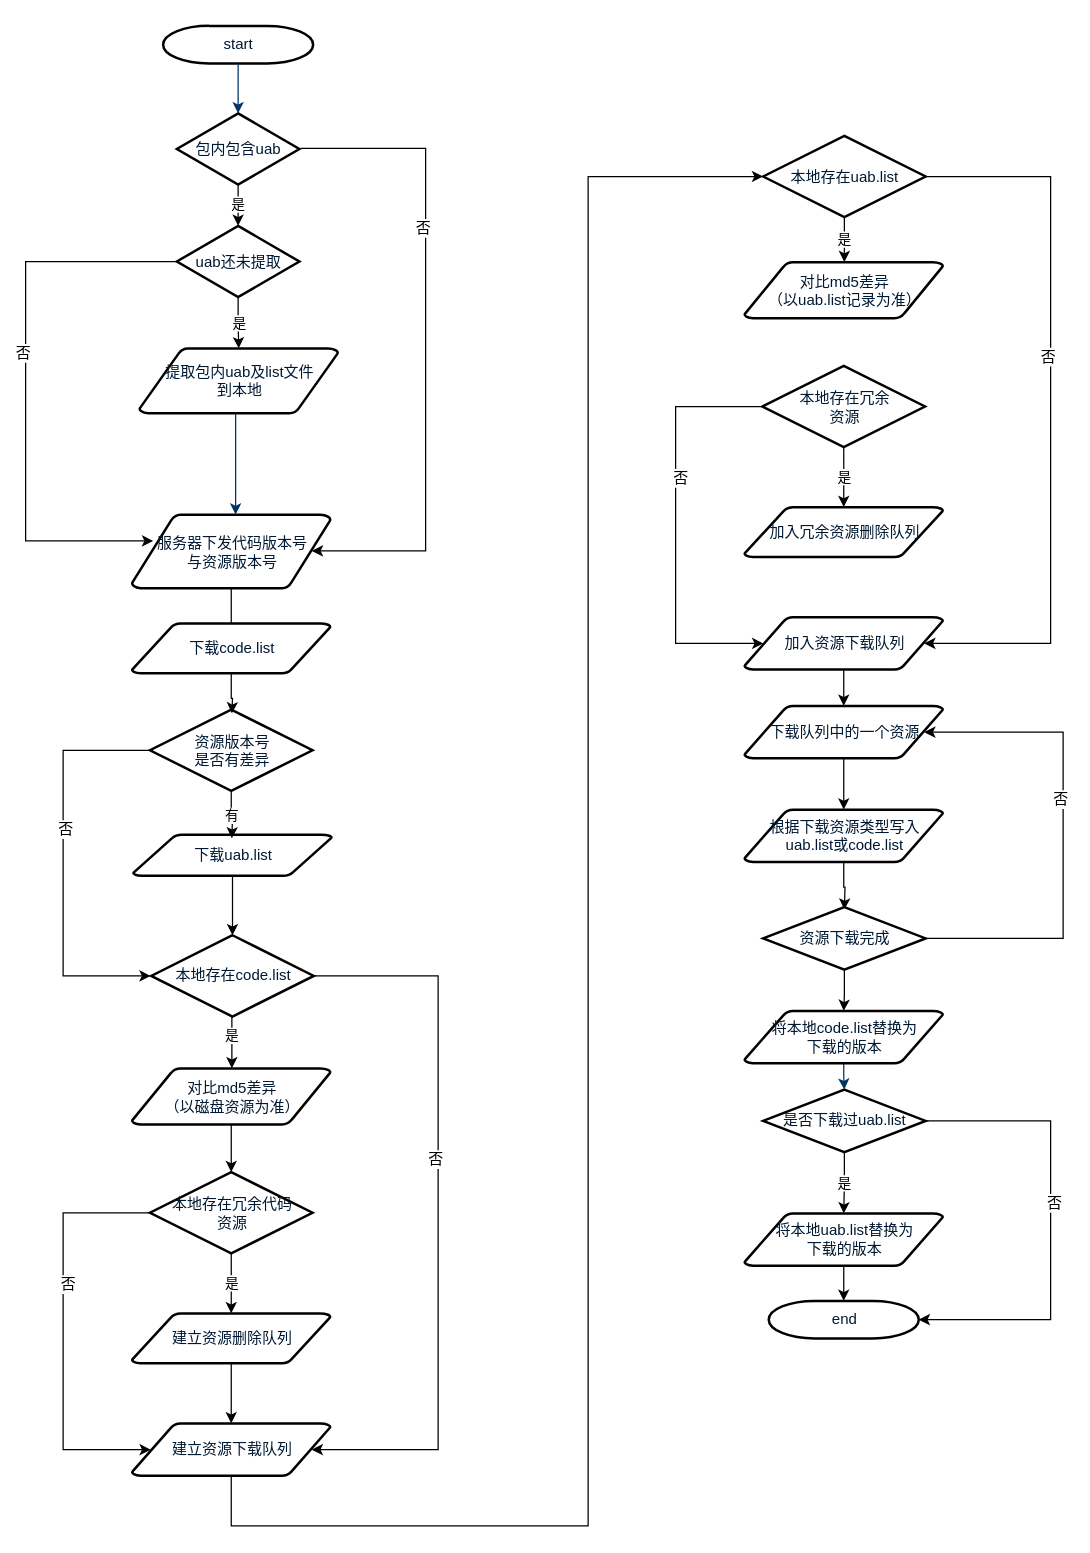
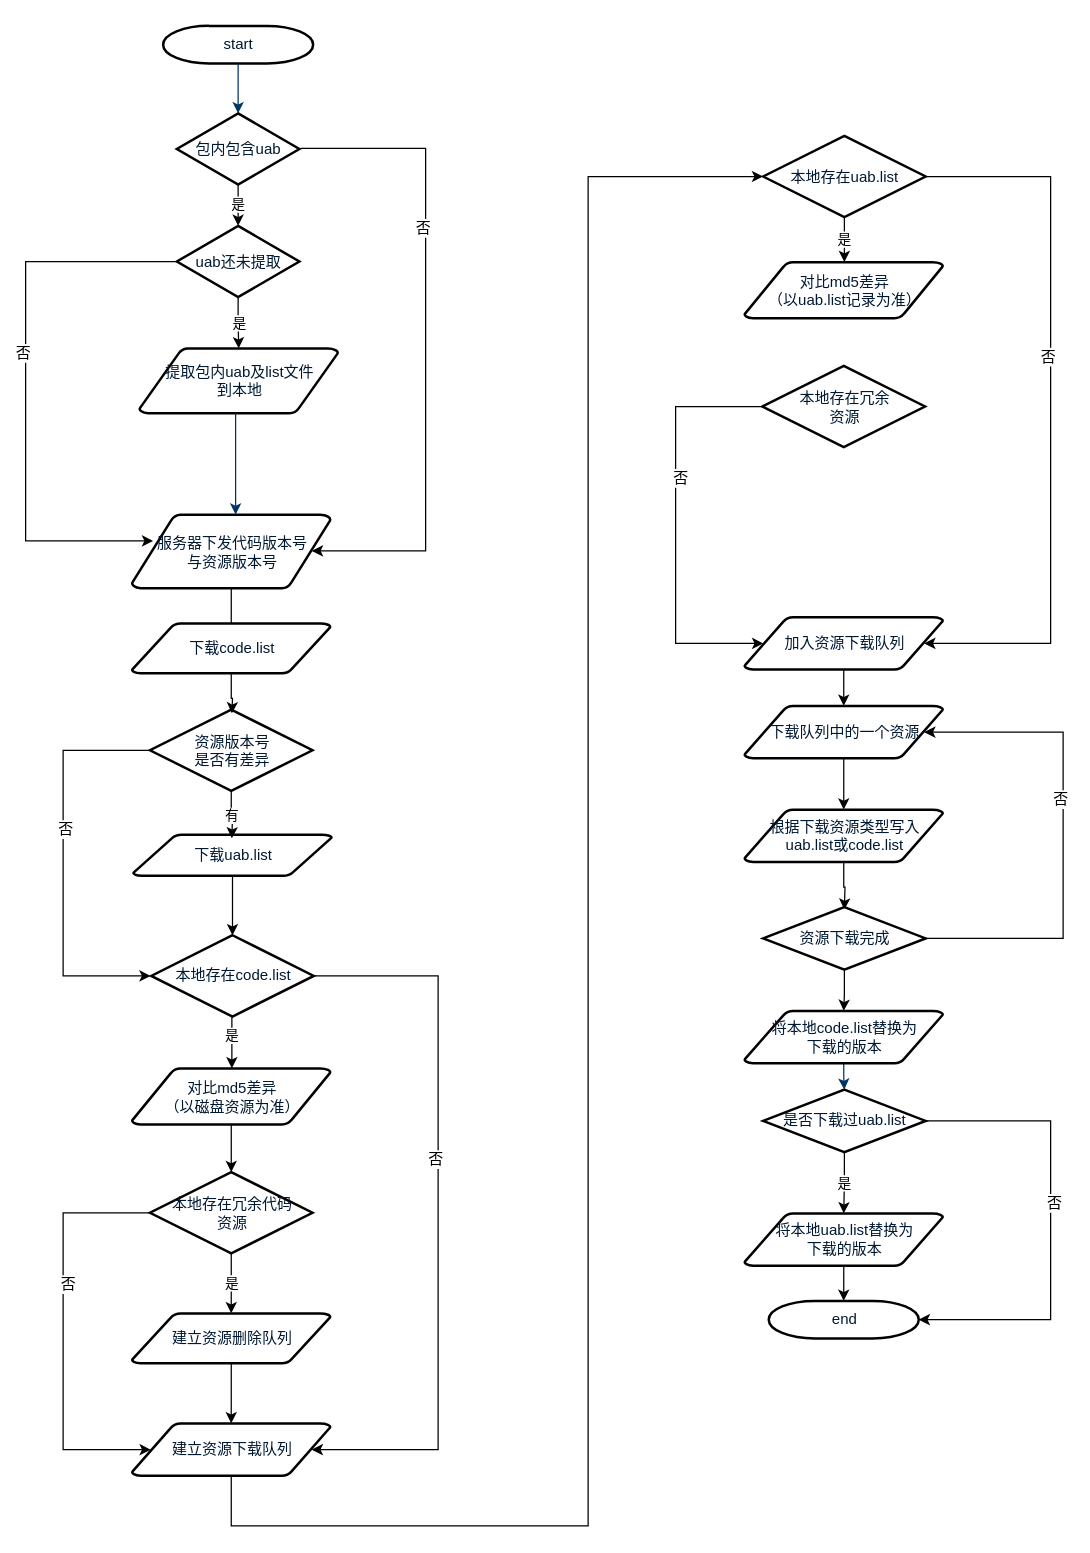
- <mxCell id="47" value="是" style="edgeStyle=orthogonalEdgeStyle;rounded=0;orthogonalLoop=1;jettySize=auto;html=1;entryX=0.5;entryY=0;entryDx=0;entryDy=0;entryPerimeter=0;" parent="1" source="50" target="46" edge="1"><mxGeometry relative="1" as="geometry" /></mxCell>
- <mxCell id="46" value="加入冗余资源删除队列" style="shape=mxgraph.flowchart.data;fillColor=#FFFFFF;strokeColor=#000000;strokeWidth=2;gradientColor=none;gradientDirection=north;fontColor=#001933;fontStyle=0;html=1;" parent="1" vertex="1"><mxGeometry x="595" y="405" width="159" height="40" as="geometry" /></mxCell>
